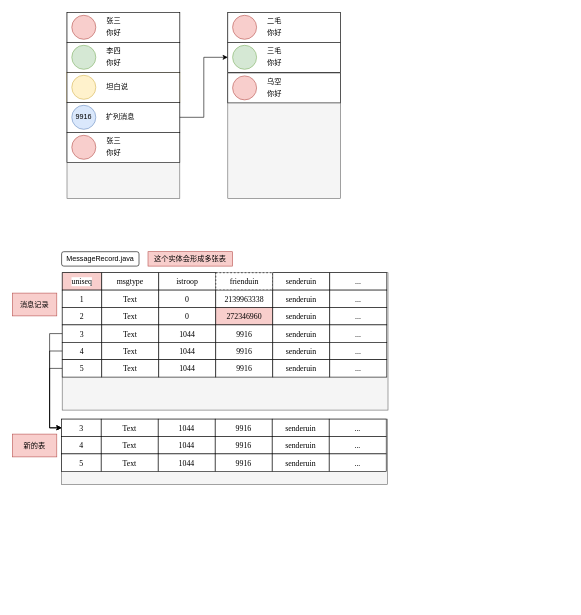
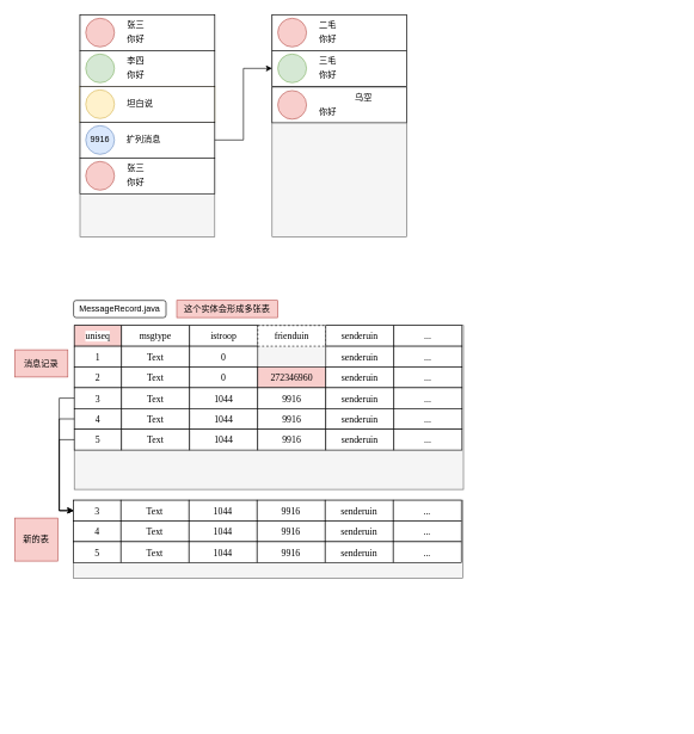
- <mxCell id="43" value="乌空" style="text;html=1;strokeColor=none;fillColor=none;align=center;verticalAlign=middle;whiteSpace=wrap;rounded=0;" vertex="1" parent="40"><mxGeometry x="58" y="5" width="40" height="20" as="geometry" /></mxCell>
+ <mxCell id="43" value="乌空" style="text;html=1;strokeColor=none;fillColor=none;align=center;verticalAlign=middle;whiteSpace=wrap;rounded=0;" vertex="1" parent="40"><mxGeometry x="108" y="5" width="40" height="20" as="geometry" /></mxCell>
- <mxCell id="59" value="&lt;pre style=&quot;font-family: &amp;#34;consolas&amp;#34; ; font-size: 9.8pt&quot;&gt;2139963338&lt;span style=&quot;background-color: rgb(43 , 43 , 43)&quot;&gt;&lt;br&gt;&lt;/span&gt;&lt;/pre&gt;" style="rounded=0;whiteSpace=wrap;html=1;" vertex="1" parent="55"><mxGeometry x="256" width="95" height="29" as="geometry" /></mxCell>
- <mxCell id="115" value="新的表" style="rounded=0;whiteSpace=wrap;html=1;fillColor=#f8cecc;strokeColor=#b85450;" vertex="1" parent="1"><mxGeometry x="20" y="723" width="74" height="38" as="geometry" /></mxCell>
+ <mxCell id="115" value="新的表" style="rounded=0;whiteSpace=wrap;html=1;fillColor=#f8cecc;strokeColor=#b85450;" vertex="1" parent="1"><mxGeometry x="20" y="723" width="60" height="60" as="geometry" /></mxCell>
